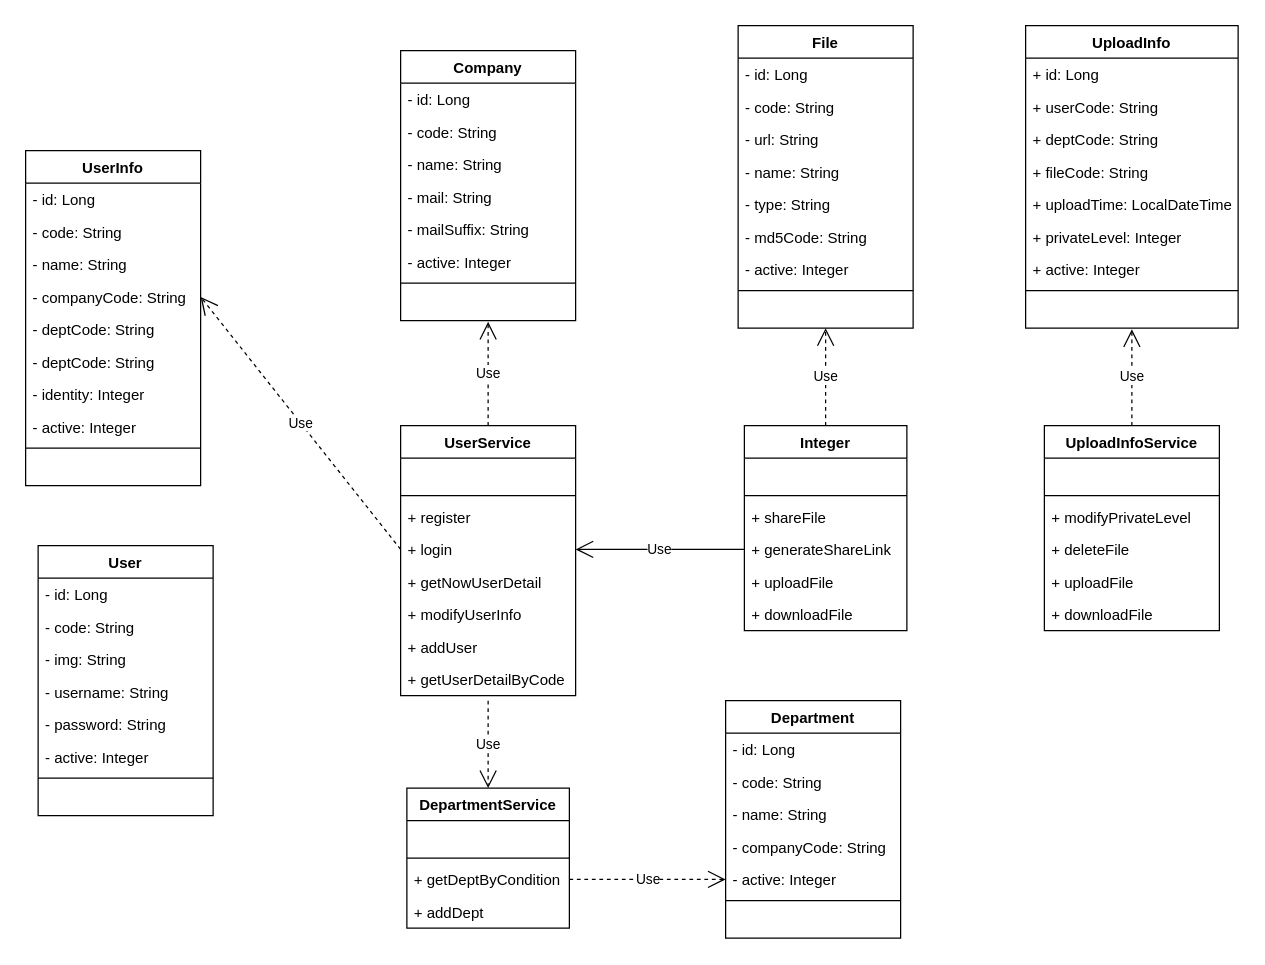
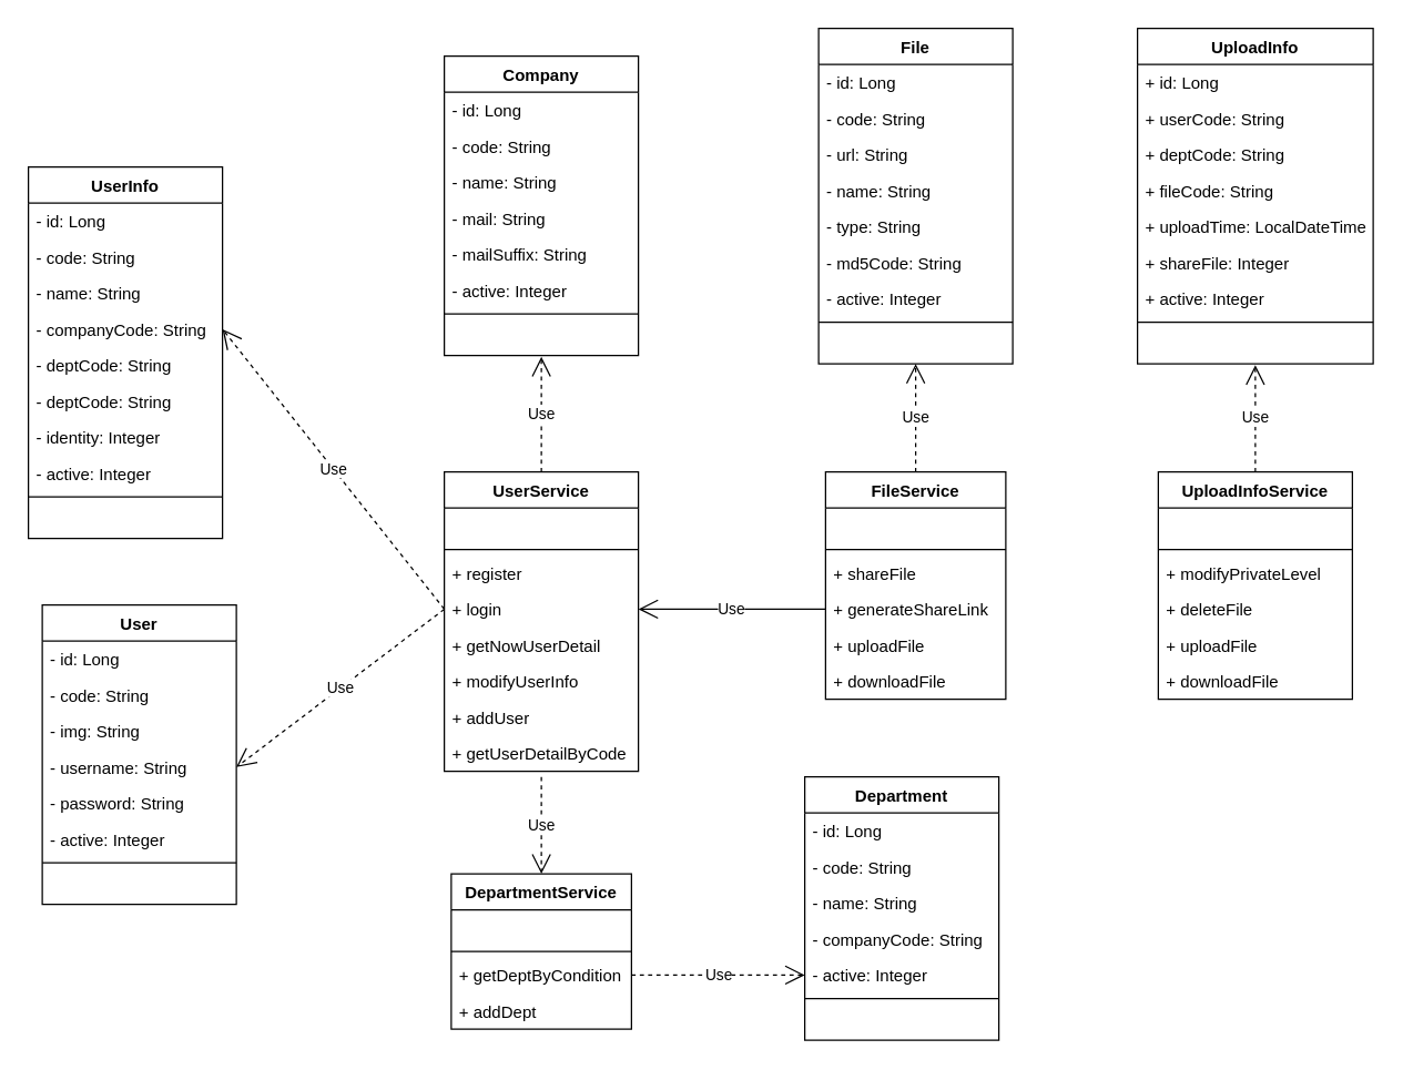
- <mxCell id="56" value="+ privateLevel: Integer" style="text;strokeColor=none;fillColor=none;align=left;verticalAlign=top;spacingLeft=4;spacingRight=4;overflow=hidden;rotatable=0;points=[[0,0.5],[1,0.5]];portConstraint=eastwest;" vertex="1" parent="50"><mxGeometry y="156" width="170" height="26" as="geometry" /></mxCell>
+ <mxCell id="56" value="+ shareFile: Integer" style="text;strokeColor=none;fillColor=none;align=left;verticalAlign=top;spacingLeft=4;spacingRight=4;overflow=hidden;rotatable=0;points=[[0,0.5],[1,0.5]];portConstraint=eastwest;" vertex="1" parent="50"><mxGeometry y="156" width="170" height="26" as="geometry" /></mxCell>
- <mxCell id="2" value="Integer" style="swimlane;fontStyle=1;align=center;verticalAlign=top;childLayout=stackLayout;horizontal=1;startSize=26;horizontalStack=0;resizeParent=1;resizeParentMax=0;resizeLast=0;collapsible=1;marginBottom=0;" vertex="1" parent="1"><mxGeometry x="595" y="340" width="130" height="164" as="geometry" /></mxCell>
+ <mxCell id="2" value="FileService" style="swimlane;fontStyle=1;align=center;verticalAlign=top;childLayout=stackLayout;horizontal=1;startSize=26;horizontalStack=0;resizeParent=1;resizeParentMax=0;resizeLast=0;collapsible=1;marginBottom=0;" vertex="1" parent="1"><mxGeometry x="595" y="340" width="130" height="164" as="geometry" /></mxCell>
+ <mxCell id="89" value="Use" style="endArrow=open;endSize=12;dashed=1;html=1;rounded=0;exitX=0;exitY=0.5;exitDx=0;exitDy=0;entryX=1;entryY=0.5;entryDx=0;entryDy=0;" edge="1" parent="1" source="20" target="34"><mxGeometry width="160" relative="1" as="geometry"><mxPoint x="410" y="360" as="sourcePoint" /><mxPoint x="410" y="246.988" as="targetPoint" /></mxGeometry></mxCell>
